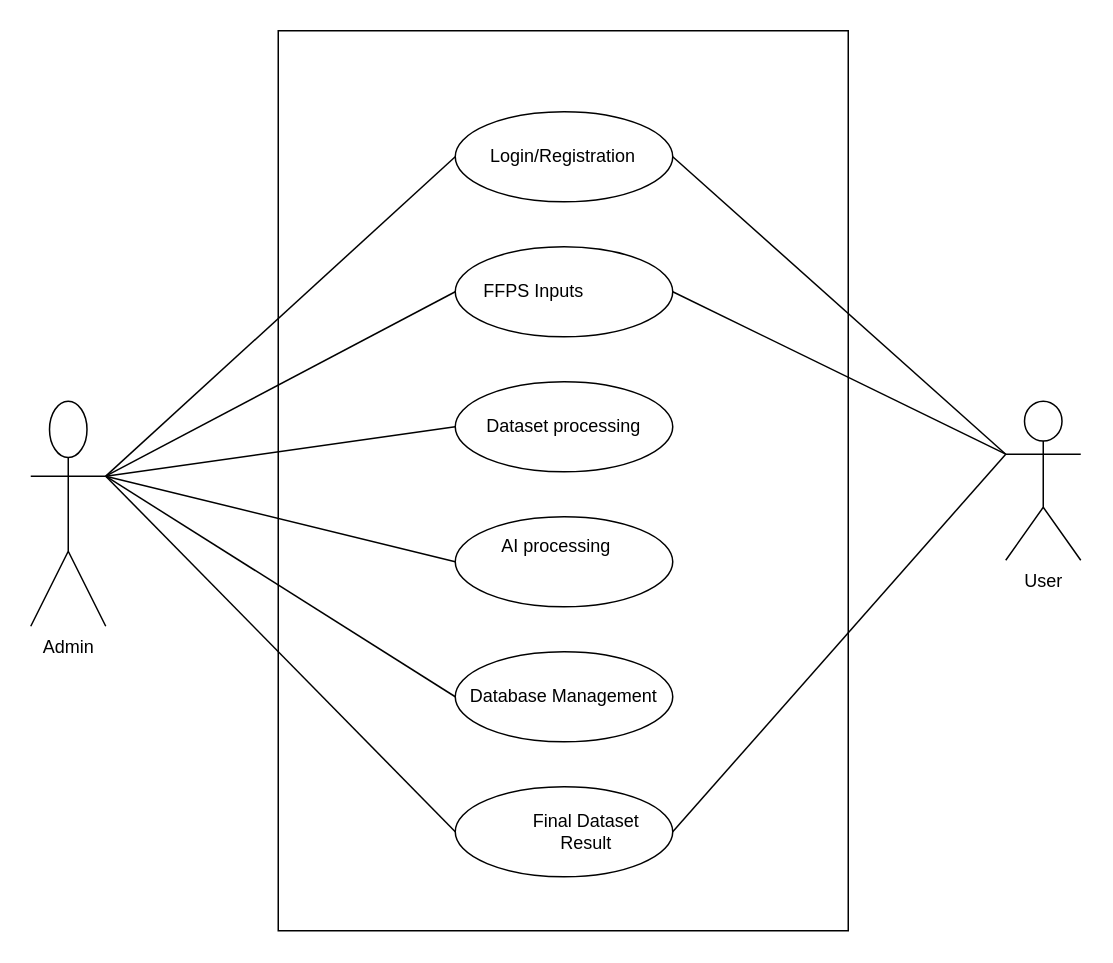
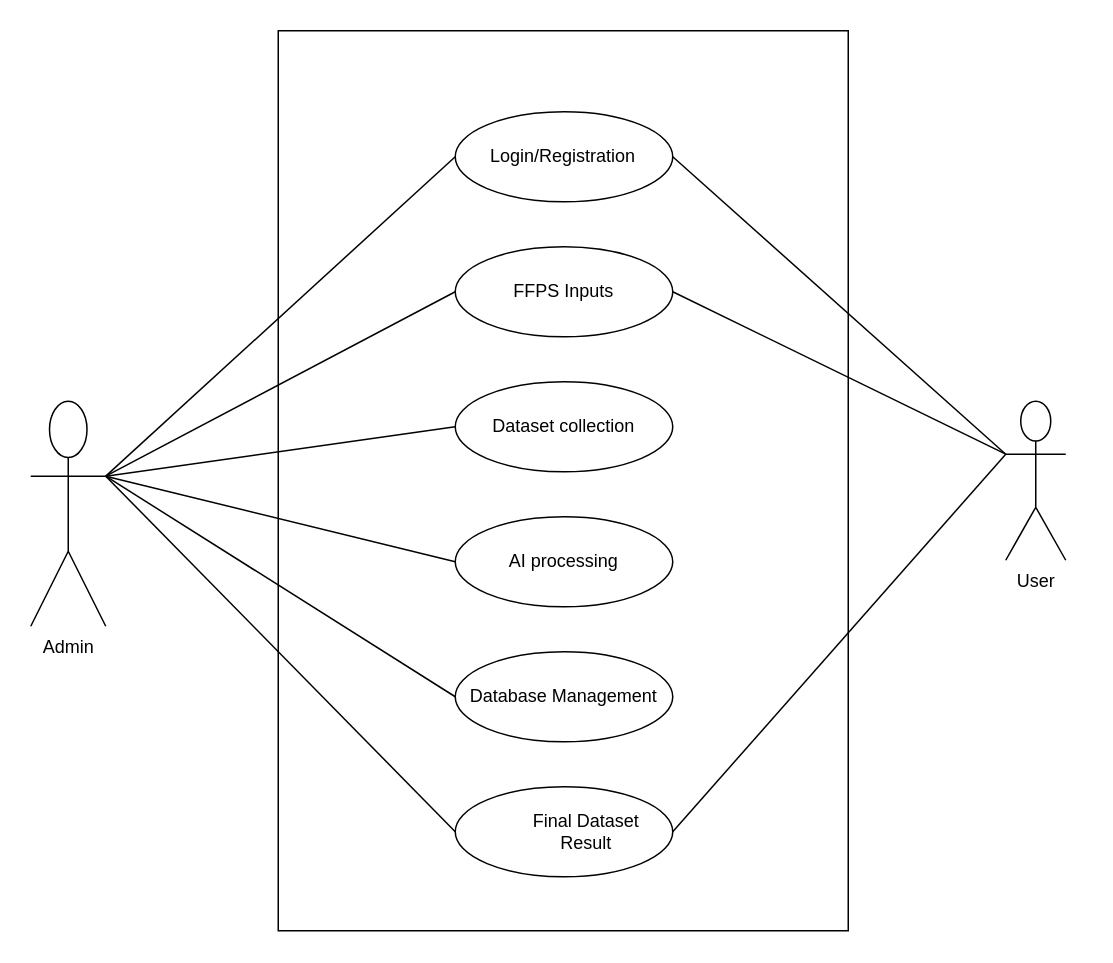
- <mxCell id="21" value="FFPS Inputs" style="text;html=1;strokeColor=none;fillColor=none;align=center;verticalAlign=middle;whiteSpace=wrap;rounded=0;" parent="1" vertex="1"><mxGeometry x="318" y="179" width="75" height="30" as="geometry" /></mxCell>
+ <mxCell id="21" value="FFPS Inputs" style="text;html=1;strokeColor=none;fillColor=none;align=center;verticalAlign=middle;whiteSpace=wrap;rounded=0;" parent="1" vertex="1"><mxGeometry x="338" y="179" width="75" height="30" as="geometry" /></mxCell>
- <mxCell id="22" value="Dataset processing" style="text;html=1;strokeColor=none;fillColor=none;align=center;verticalAlign=middle;whiteSpace=wrap;rounded=0;" parent="1" vertex="1"><mxGeometry x="318" y="269" width="115" height="30" as="geometry" /></mxCell>
+ <mxCell id="22" value="Dataset collection" style="text;html=1;strokeColor=none;fillColor=none;align=center;verticalAlign=middle;whiteSpace=wrap;rounded=0;" parent="1" vertex="1"><mxGeometry x="318" y="269" width="115" height="30" as="geometry" /></mxCell>
- <mxCell id="10" value="User" style="shape=umlActor;verticalLabelPosition=bottom;verticalAlign=top;html=1;outlineConnect=0;" parent="1" vertex="1"><mxGeometry x="670" y="267" width="50" height="106" as="geometry" /></mxCell>
+ <mxCell id="10" value="User" style="shape=umlActor;verticalLabelPosition=bottom;verticalAlign=top;html=1;outlineConnect=0;" parent="1" vertex="1"><mxGeometry x="670" y="267" width="40" height="106" as="geometry" /></mxCell>
- <mxCell id="23" value="AI processing" style="text;html=1;strokeColor=none;fillColor=none;align=center;verticalAlign=middle;whiteSpace=wrap;rounded=0;" parent="1" vertex="1"><mxGeometry x="328" y="349" width="85" height="30" as="geometry" /></mxCell>
+ <mxCell id="23" value="AI processing" style="text;html=1;strokeColor=none;fillColor=none;align=center;verticalAlign=middle;whiteSpace=wrap;rounded=0;" parent="1" vertex="1"><mxGeometry x="333" y="359" width="85" height="30" as="geometry" /></mxCell>
